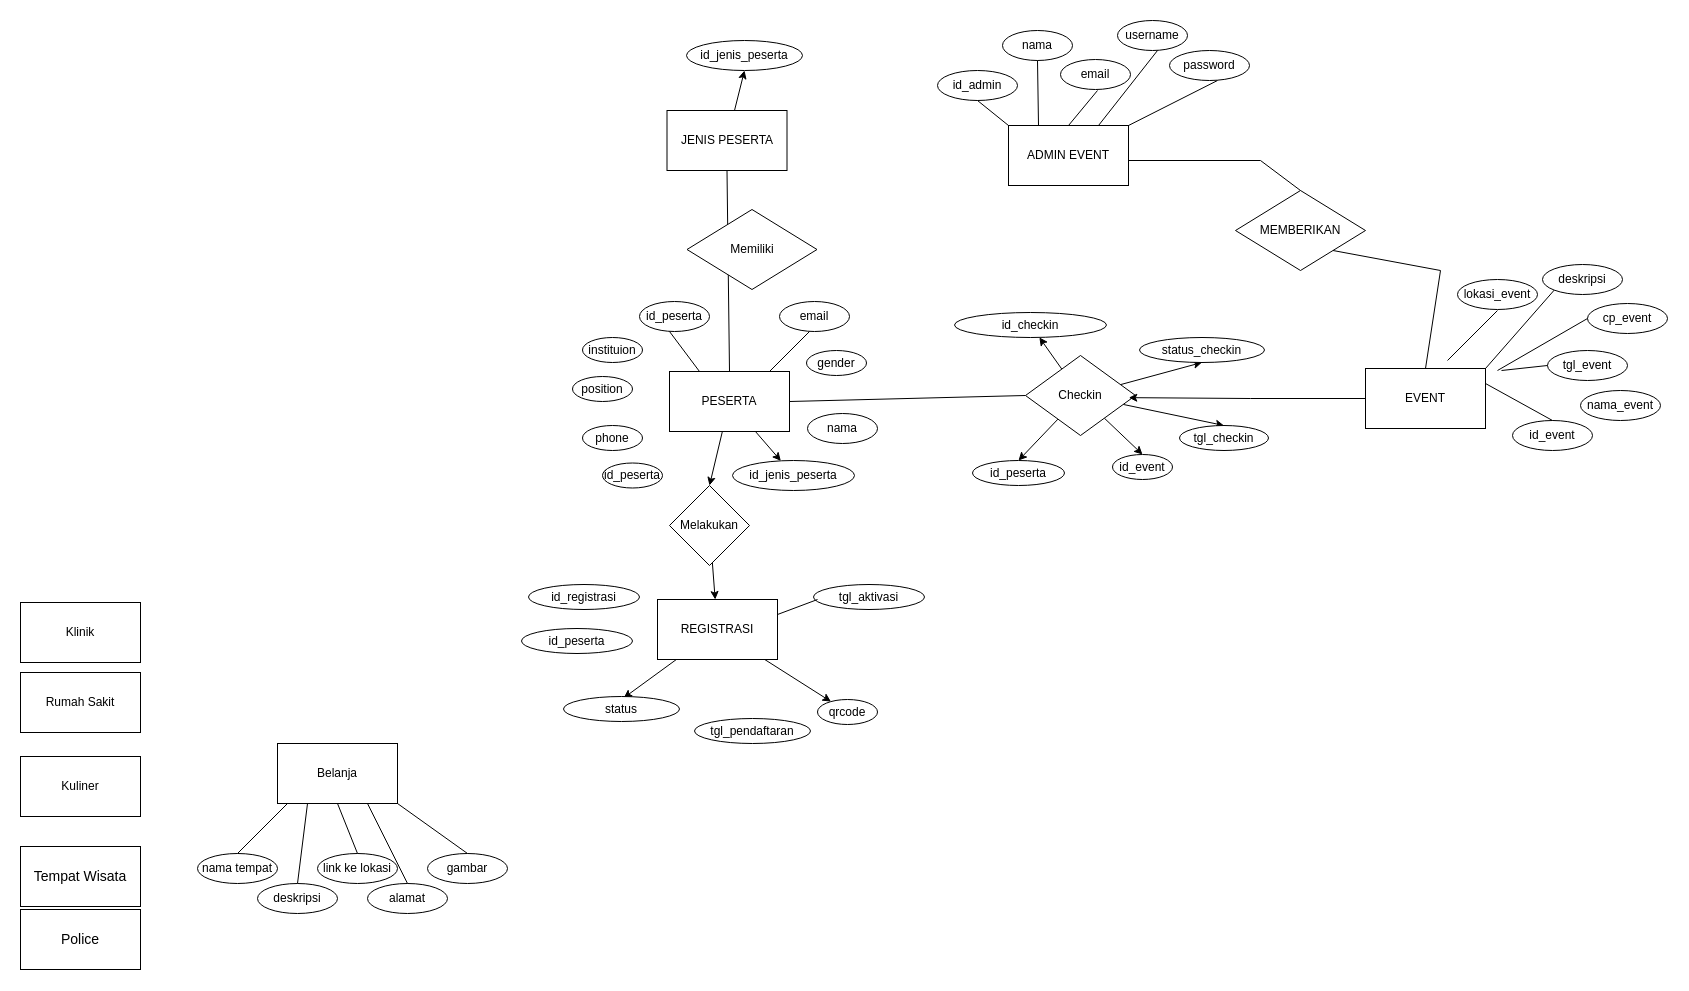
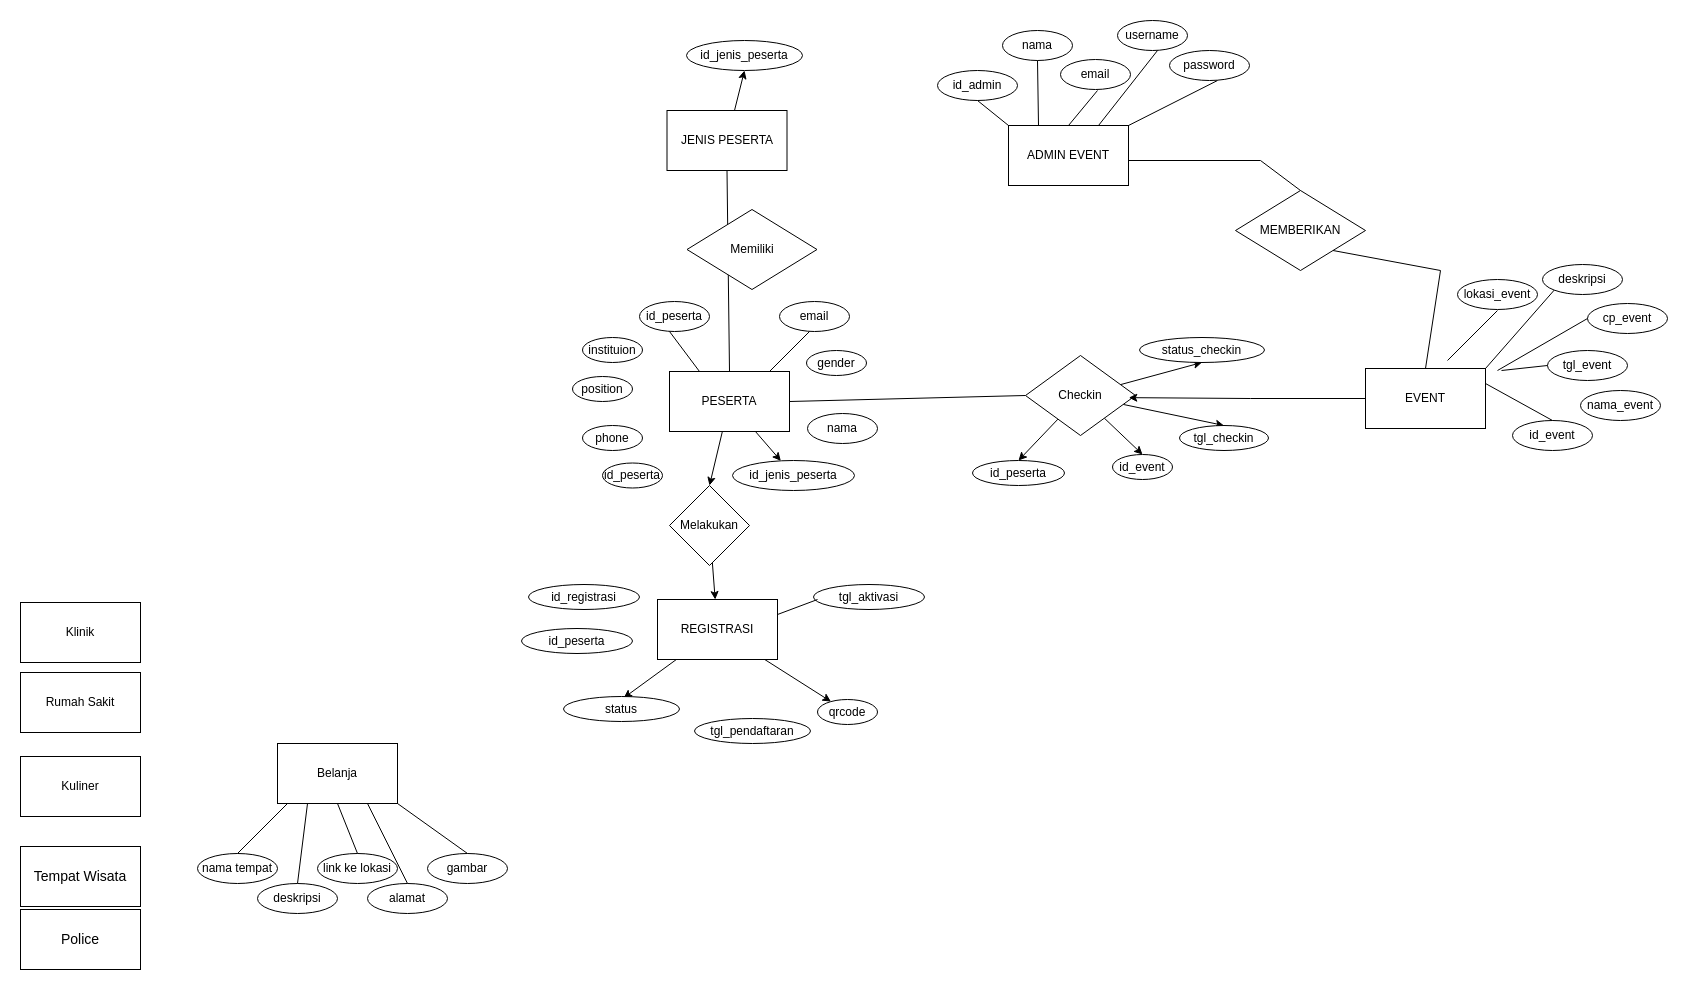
- <mxCell id="73" value="id_checkin" style="ellipse;whiteSpace=wrap;html=1;" vertex="1" parent="1"><mxGeometry x="954" y="312" width="152" height="25" as="geometry" /></mxCell>
- <mxCell id="17" style="rounded=0;orthogonalLoop=1;jettySize=auto;html=1;" edge="1" parent="1" source="20" target="73"><mxGeometry relative="1" as="geometry" /></mxCell>
